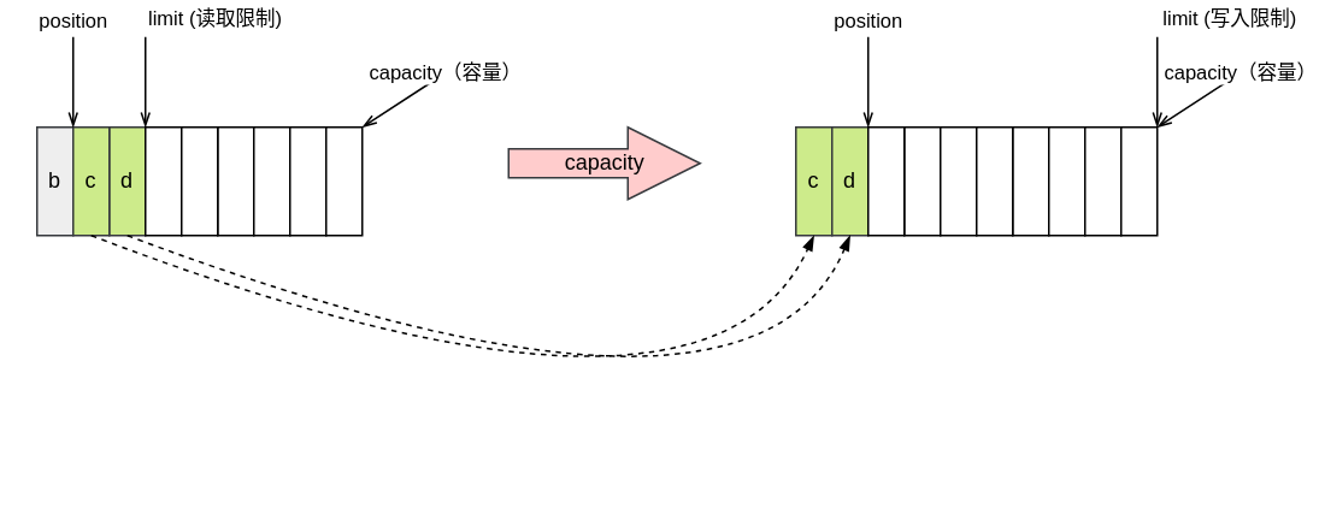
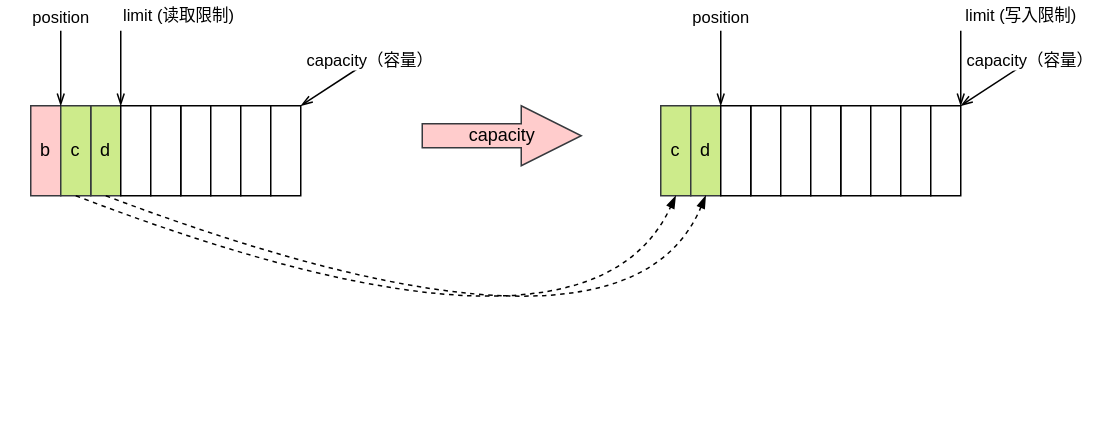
- <mxCell id="2" value="b" style="rounded=0;whiteSpace=wrap;html=1;fillColor=#eeeeee;strokeColor=#36393d;" parent="1" vertex="1"><mxGeometry x="20" y="70" width="20" height="60" as="geometry" /></mxCell>
+ <mxCell id="2" value="b" style="rounded=0;whiteSpace=wrap;html=1;fillColor=#ffcccc;strokeColor=#36393d;" parent="1" vertex="1"><mxGeometry x="20" y="70" width="20" height="60" as="geometry" /></mxCell>
